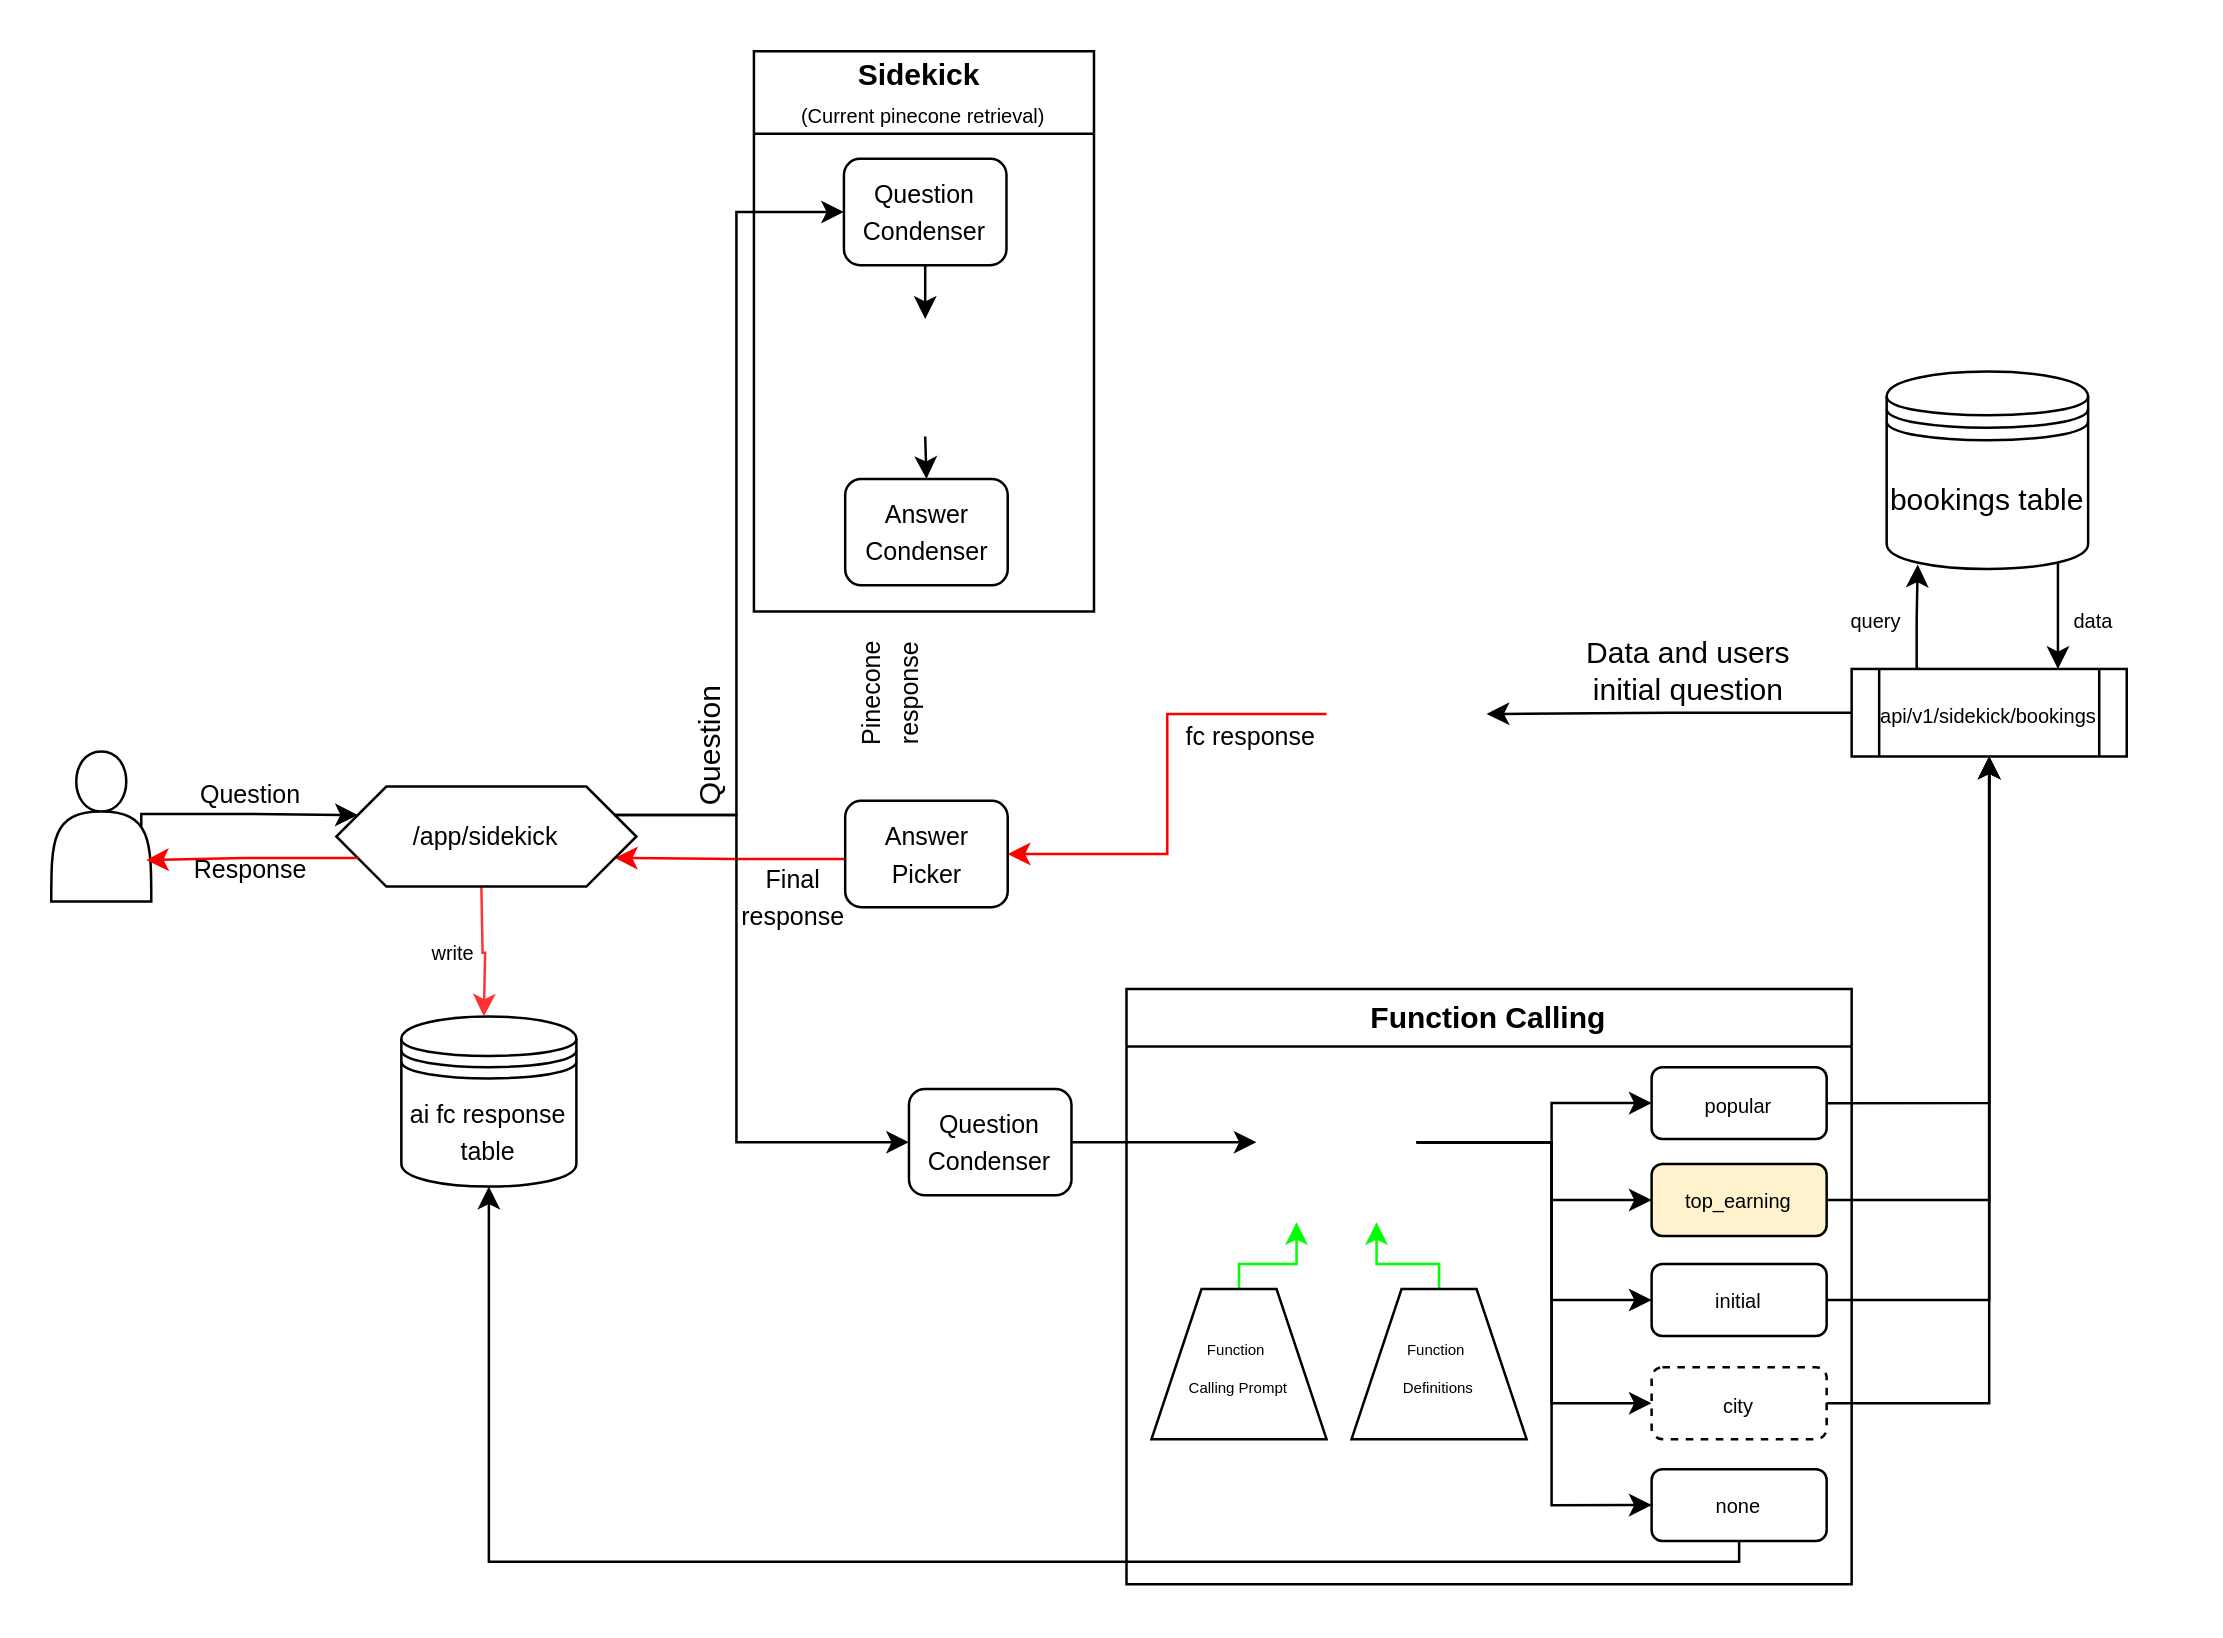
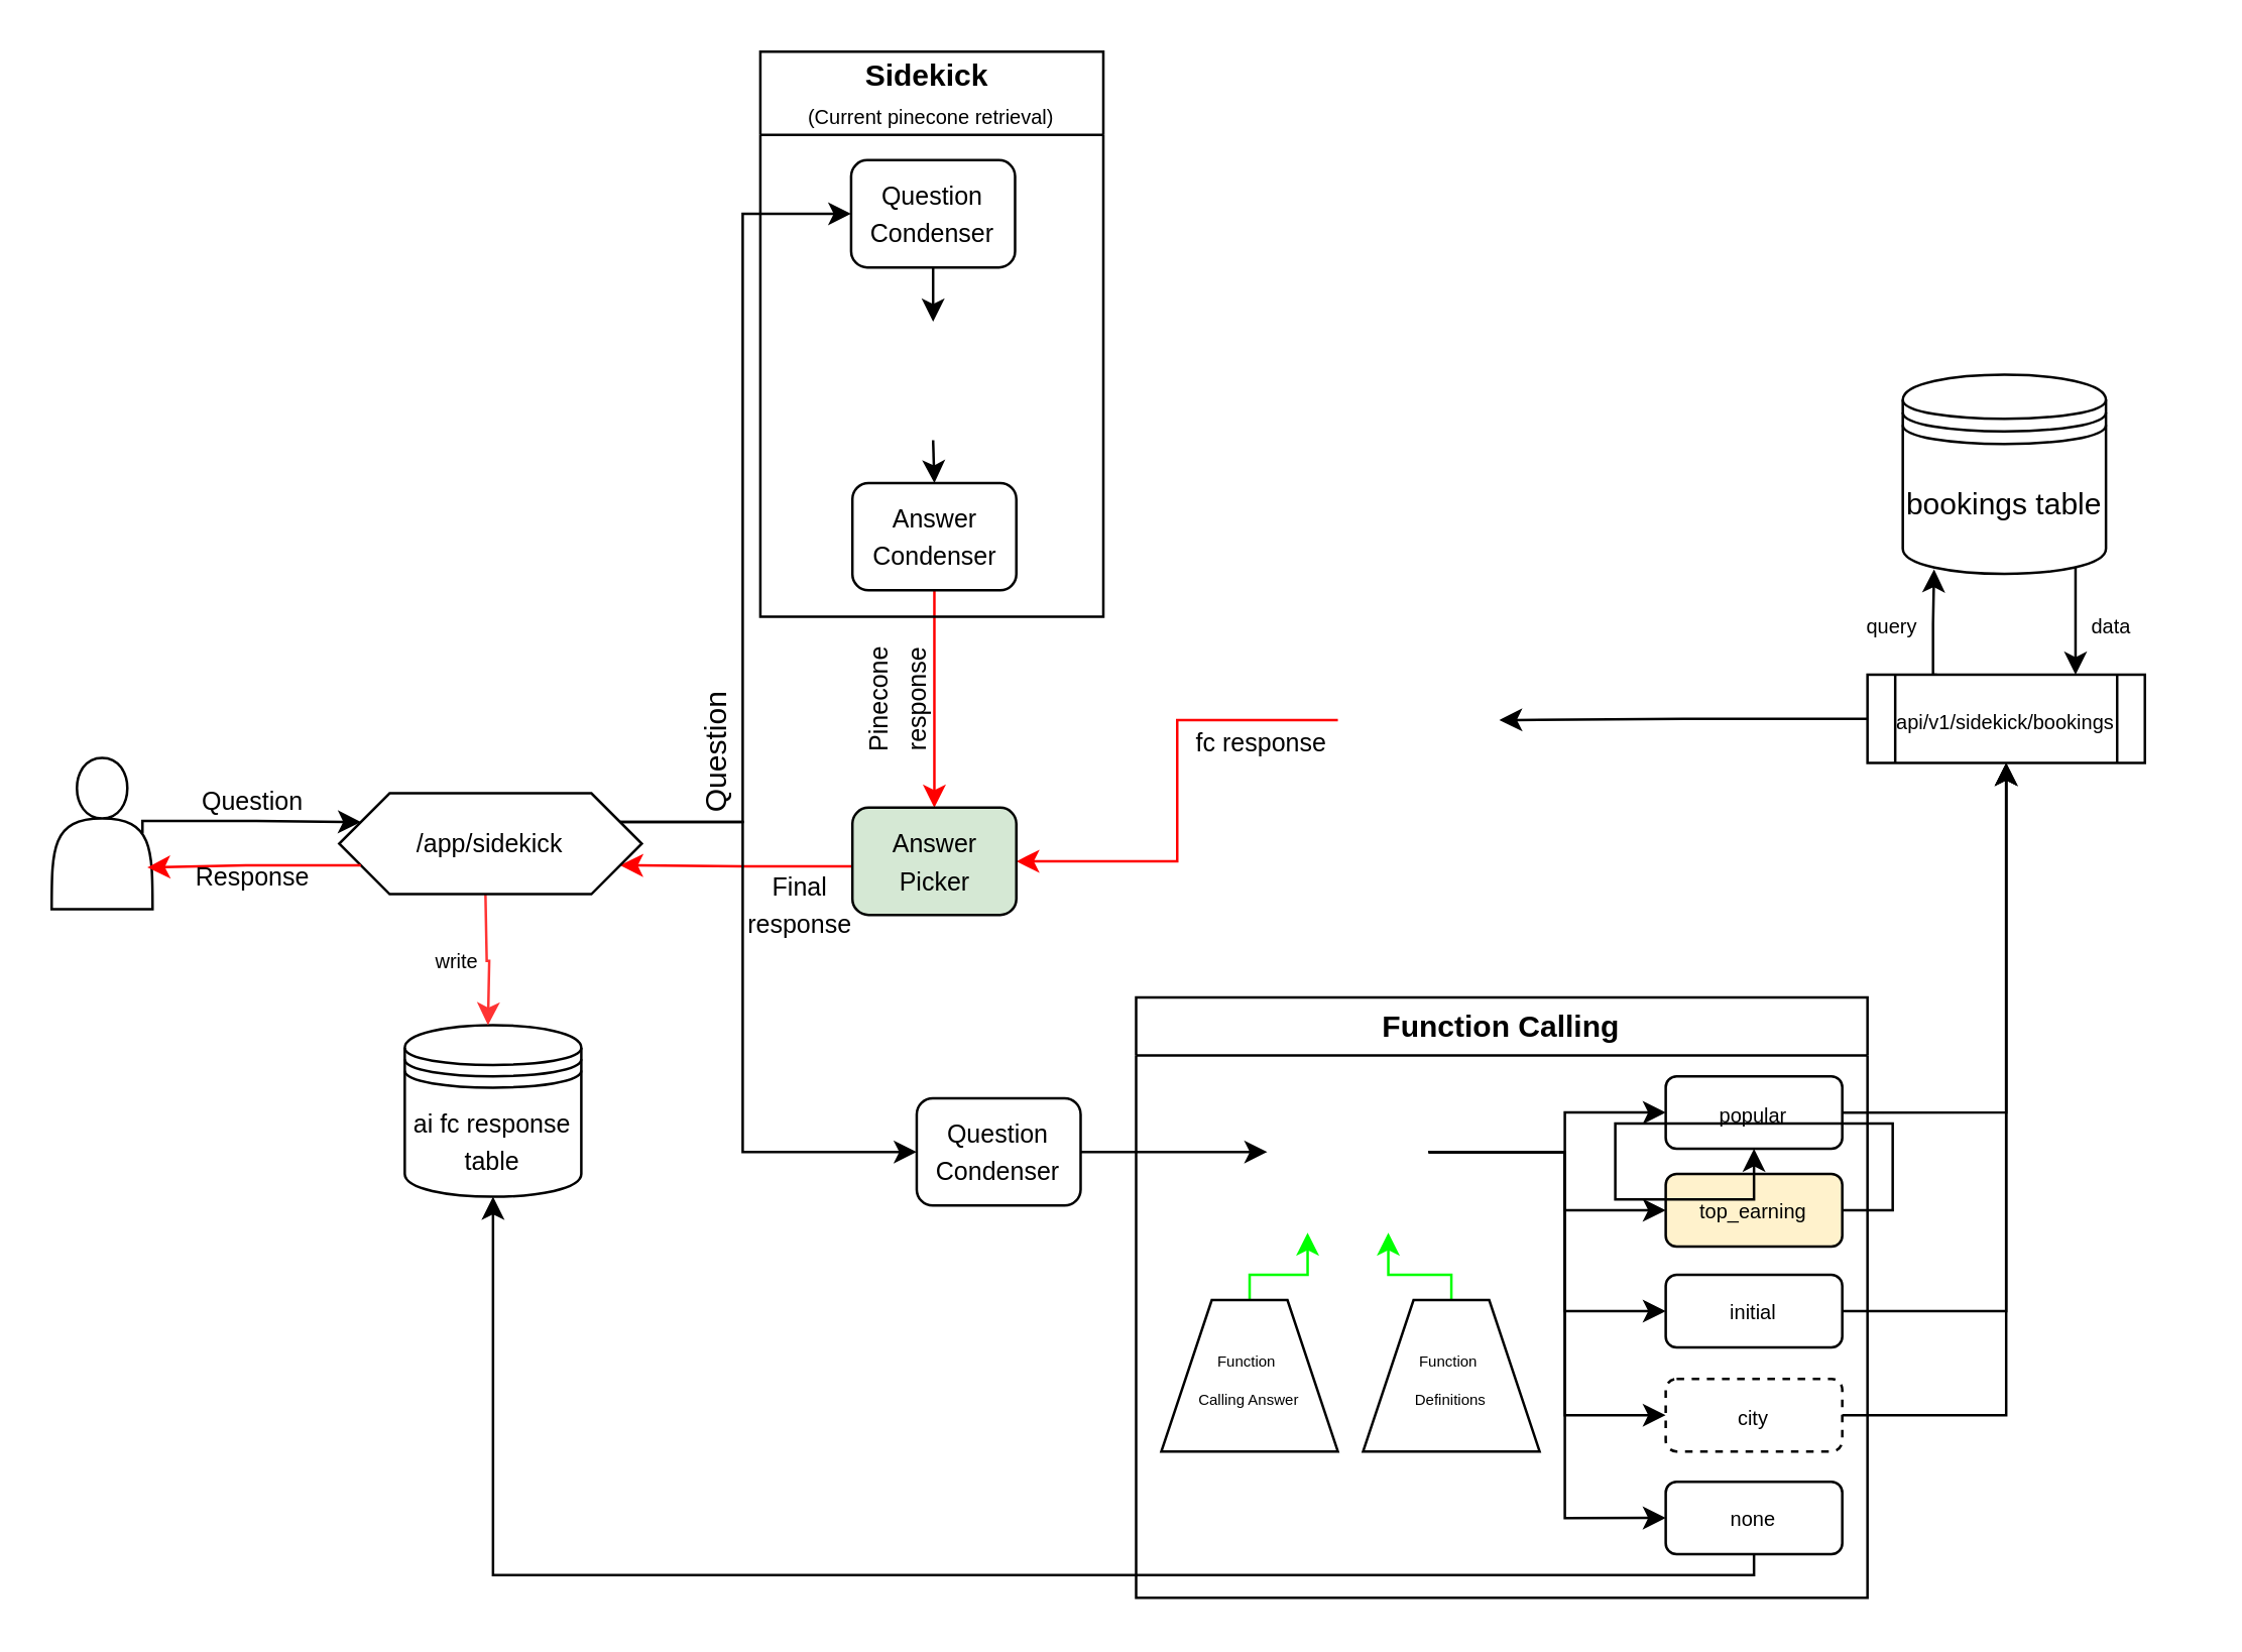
- <mxCell id="38" value="Data and users initial question" style="text;html=1;align=center;verticalAlign=middle;whiteSpace=wrap;rounded=0;" parent="1" vertex="1"><mxGeometry x="630" y="253" width="90" height="30" as="geometry" /></mxCell>
+ <mxCell id="5" style="edgeStyle=orthogonalEdgeStyle;rounded=0;orthogonalLoop=1;jettySize=auto;html=1;exitX=0.5;exitY=1;exitDx=0;exitDy=0;entryX=0.5;entryY=0;entryDx=0;entryDy=0;strokeColor=#FF0000;" parent="1" source="58" target="41" edge="1"><mxGeometry relative="1" as="geometry"><mxPoint x="370" y="243" as="sourcePoint" /></mxGeometry></mxCell>
- <mxCell id="41" value="&lt;font style=&quot;font-size: 10px;&quot;&gt;Answer Picker&lt;/font&gt;" style="rounded=1;whiteSpace=wrap;html=1;" parent="1" vertex="1"><mxGeometry x="337.5" y="319.75" width="65" height="42.5" as="geometry" /></mxCell>
+ <mxCell id="41" value="&lt;font style=&quot;font-size: 10px;&quot;&gt;Answer Picker&lt;/font&gt;" style="rounded=1;whiteSpace=wrap;html=1;fillColor=#d5e8d4;" parent="1" vertex="1"><mxGeometry x="337.5" y="319.75" width="65" height="42.5" as="geometry" /></mxCell>
- <mxCell id="33" style="edgeStyle=orthogonalEdgeStyle;rounded=0;orthogonalLoop=1;jettySize=auto;html=1;exitX=1;exitY=0.5;exitDx=0;exitDy=0;entryX=0.5;entryY=1;entryDx=0;entryDy=0;" parent="1" source="21" target="31" edge="1"><mxGeometry relative="1" as="geometry" /></mxCell>
+ <mxCell id="33" style="edgeStyle=orthogonalEdgeStyle;rounded=0;orthogonalLoop=1;jettySize=auto;html=1;exitX=1;exitY=0.5;exitDx=0;exitDy=0;" parent="1" source="21" target="20" edge="1"><mxGeometry relative="1" as="geometry" /></mxCell>
- <mxCell id="17" value="&lt;font style=&quot;font-size: 6px;&quot;&gt;Function&amp;nbsp;&lt;/font&gt;&lt;div&gt;&lt;font style=&quot;font-size: 6px;&quot;&gt;Calling Prompt&lt;/font&gt;&lt;/div&gt;" style="shape=trapezoid;perimeter=trapezoidPerimeter;whiteSpace=wrap;html=1;fixedSize=1;" parent="9" vertex="1"><mxGeometry x="10" y="120" width="70" height="60" as="geometry" /></mxCell>
+ <mxCell id="17" value="&lt;font style=&quot;font-size: 6px;&quot;&gt;Function&amp;nbsp;&lt;/font&gt;&lt;div&gt;&lt;font style=&quot;font-size: 6px;&quot;&gt;Calling Answer&lt;/font&gt;&lt;/div&gt;" style="shape=trapezoid;perimeter=trapezoidPerimeter;whiteSpace=wrap;html=1;fixedSize=1;" parent="9" vertex="1"><mxGeometry x="10" y="120" width="70" height="60" as="geometry" /></mxCell>
